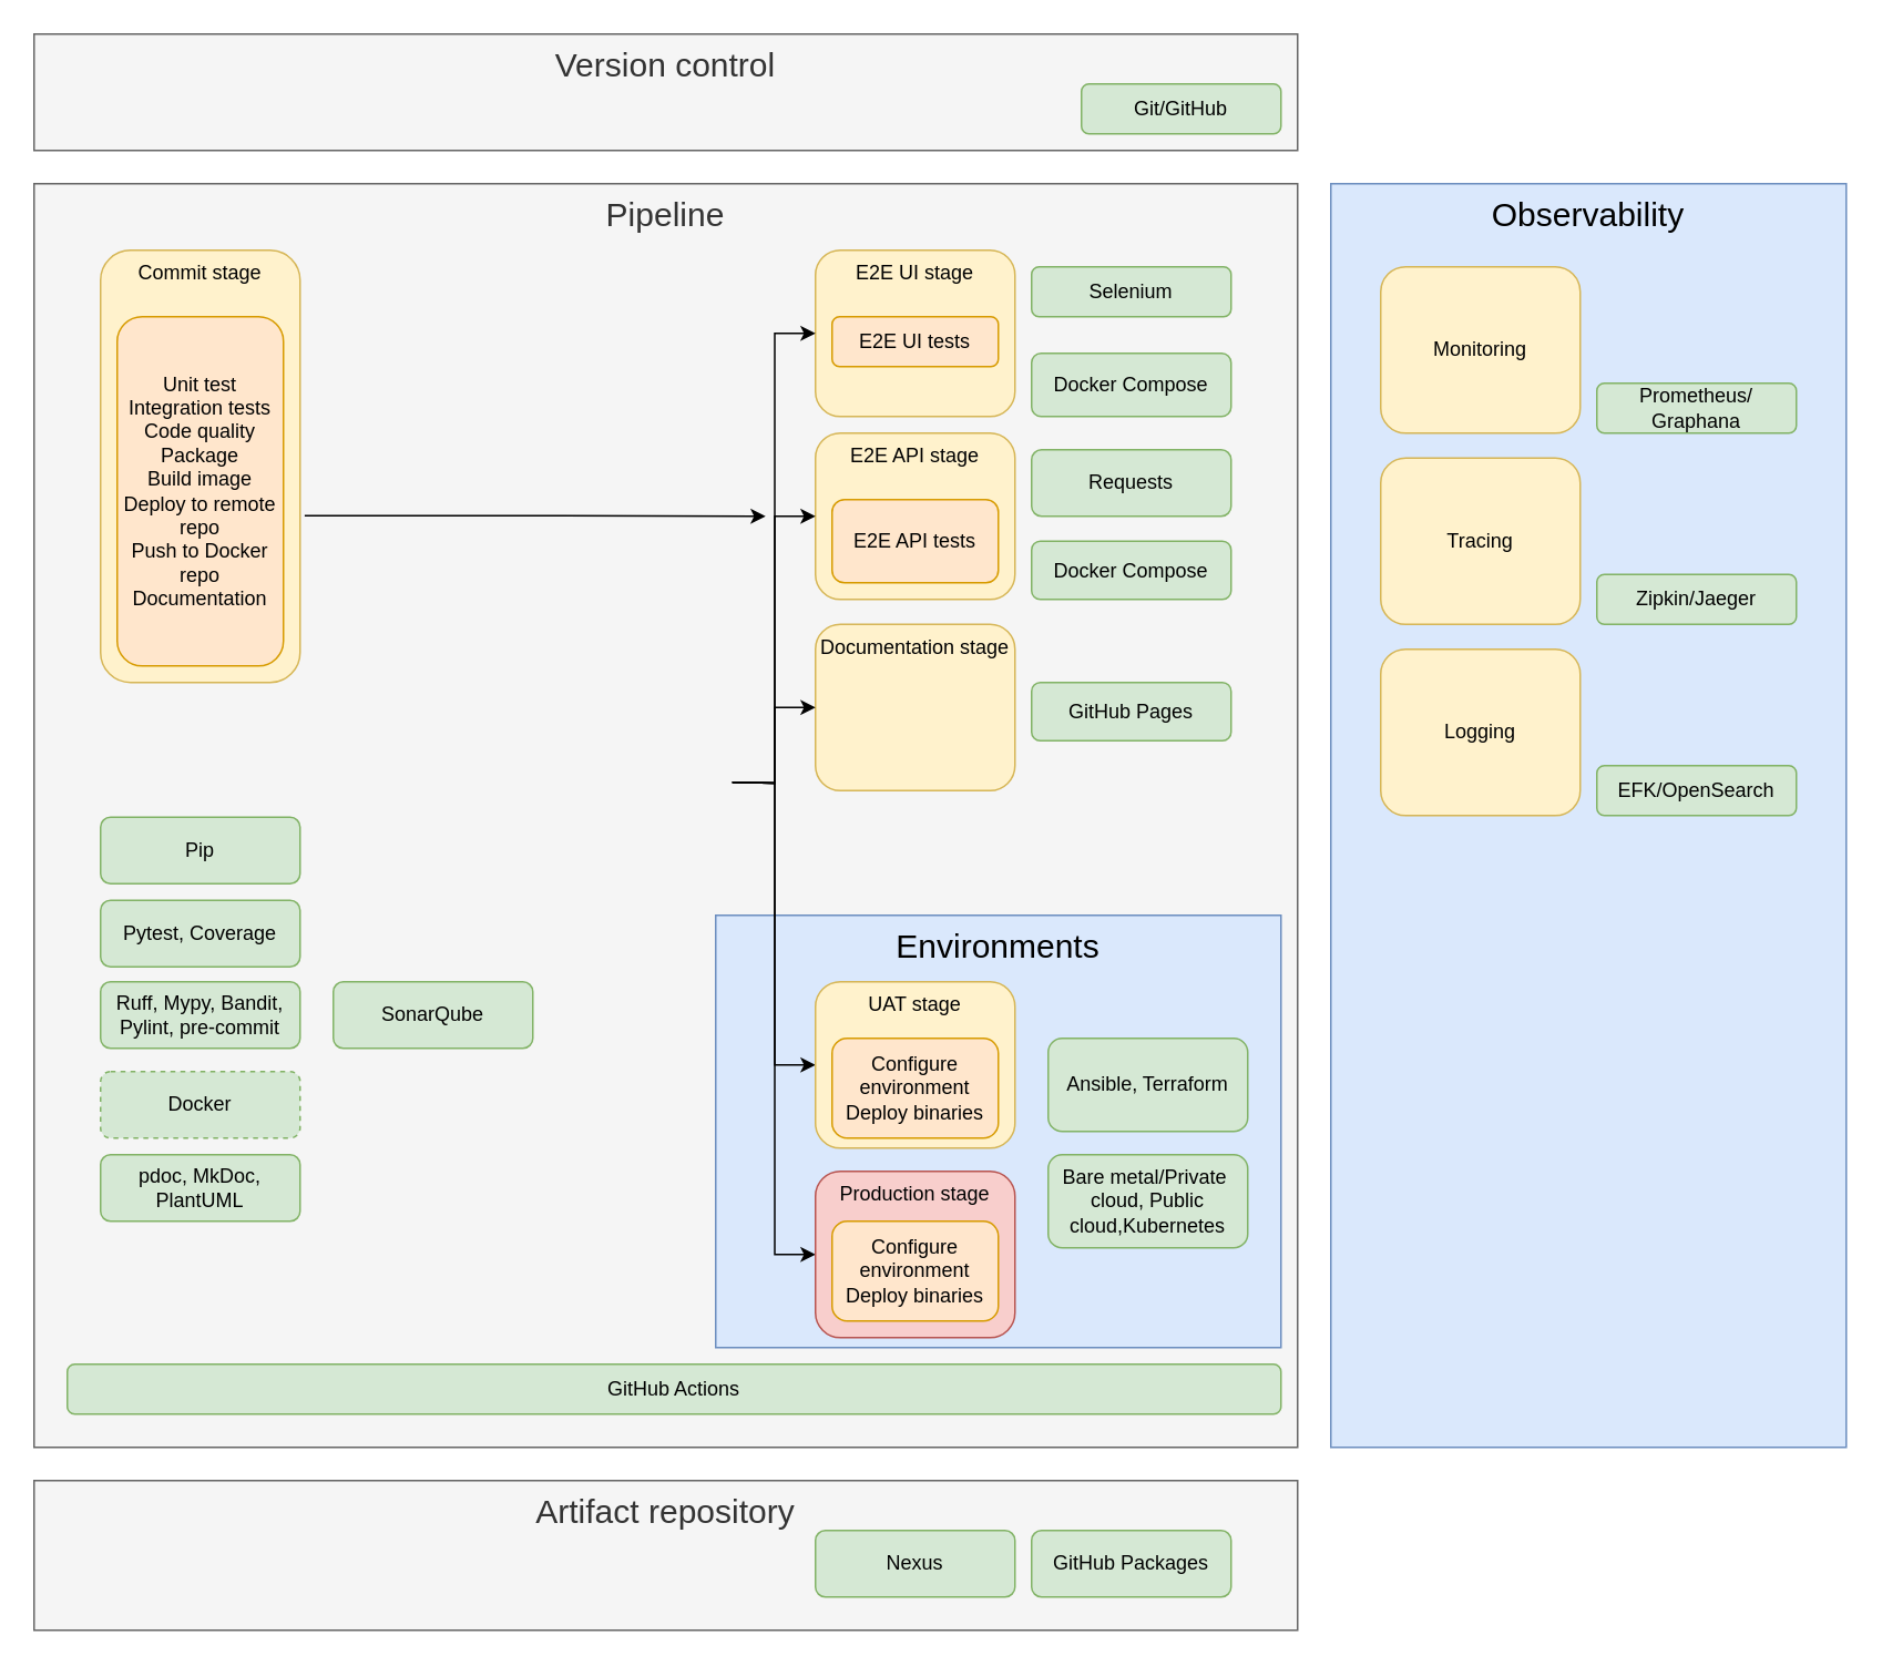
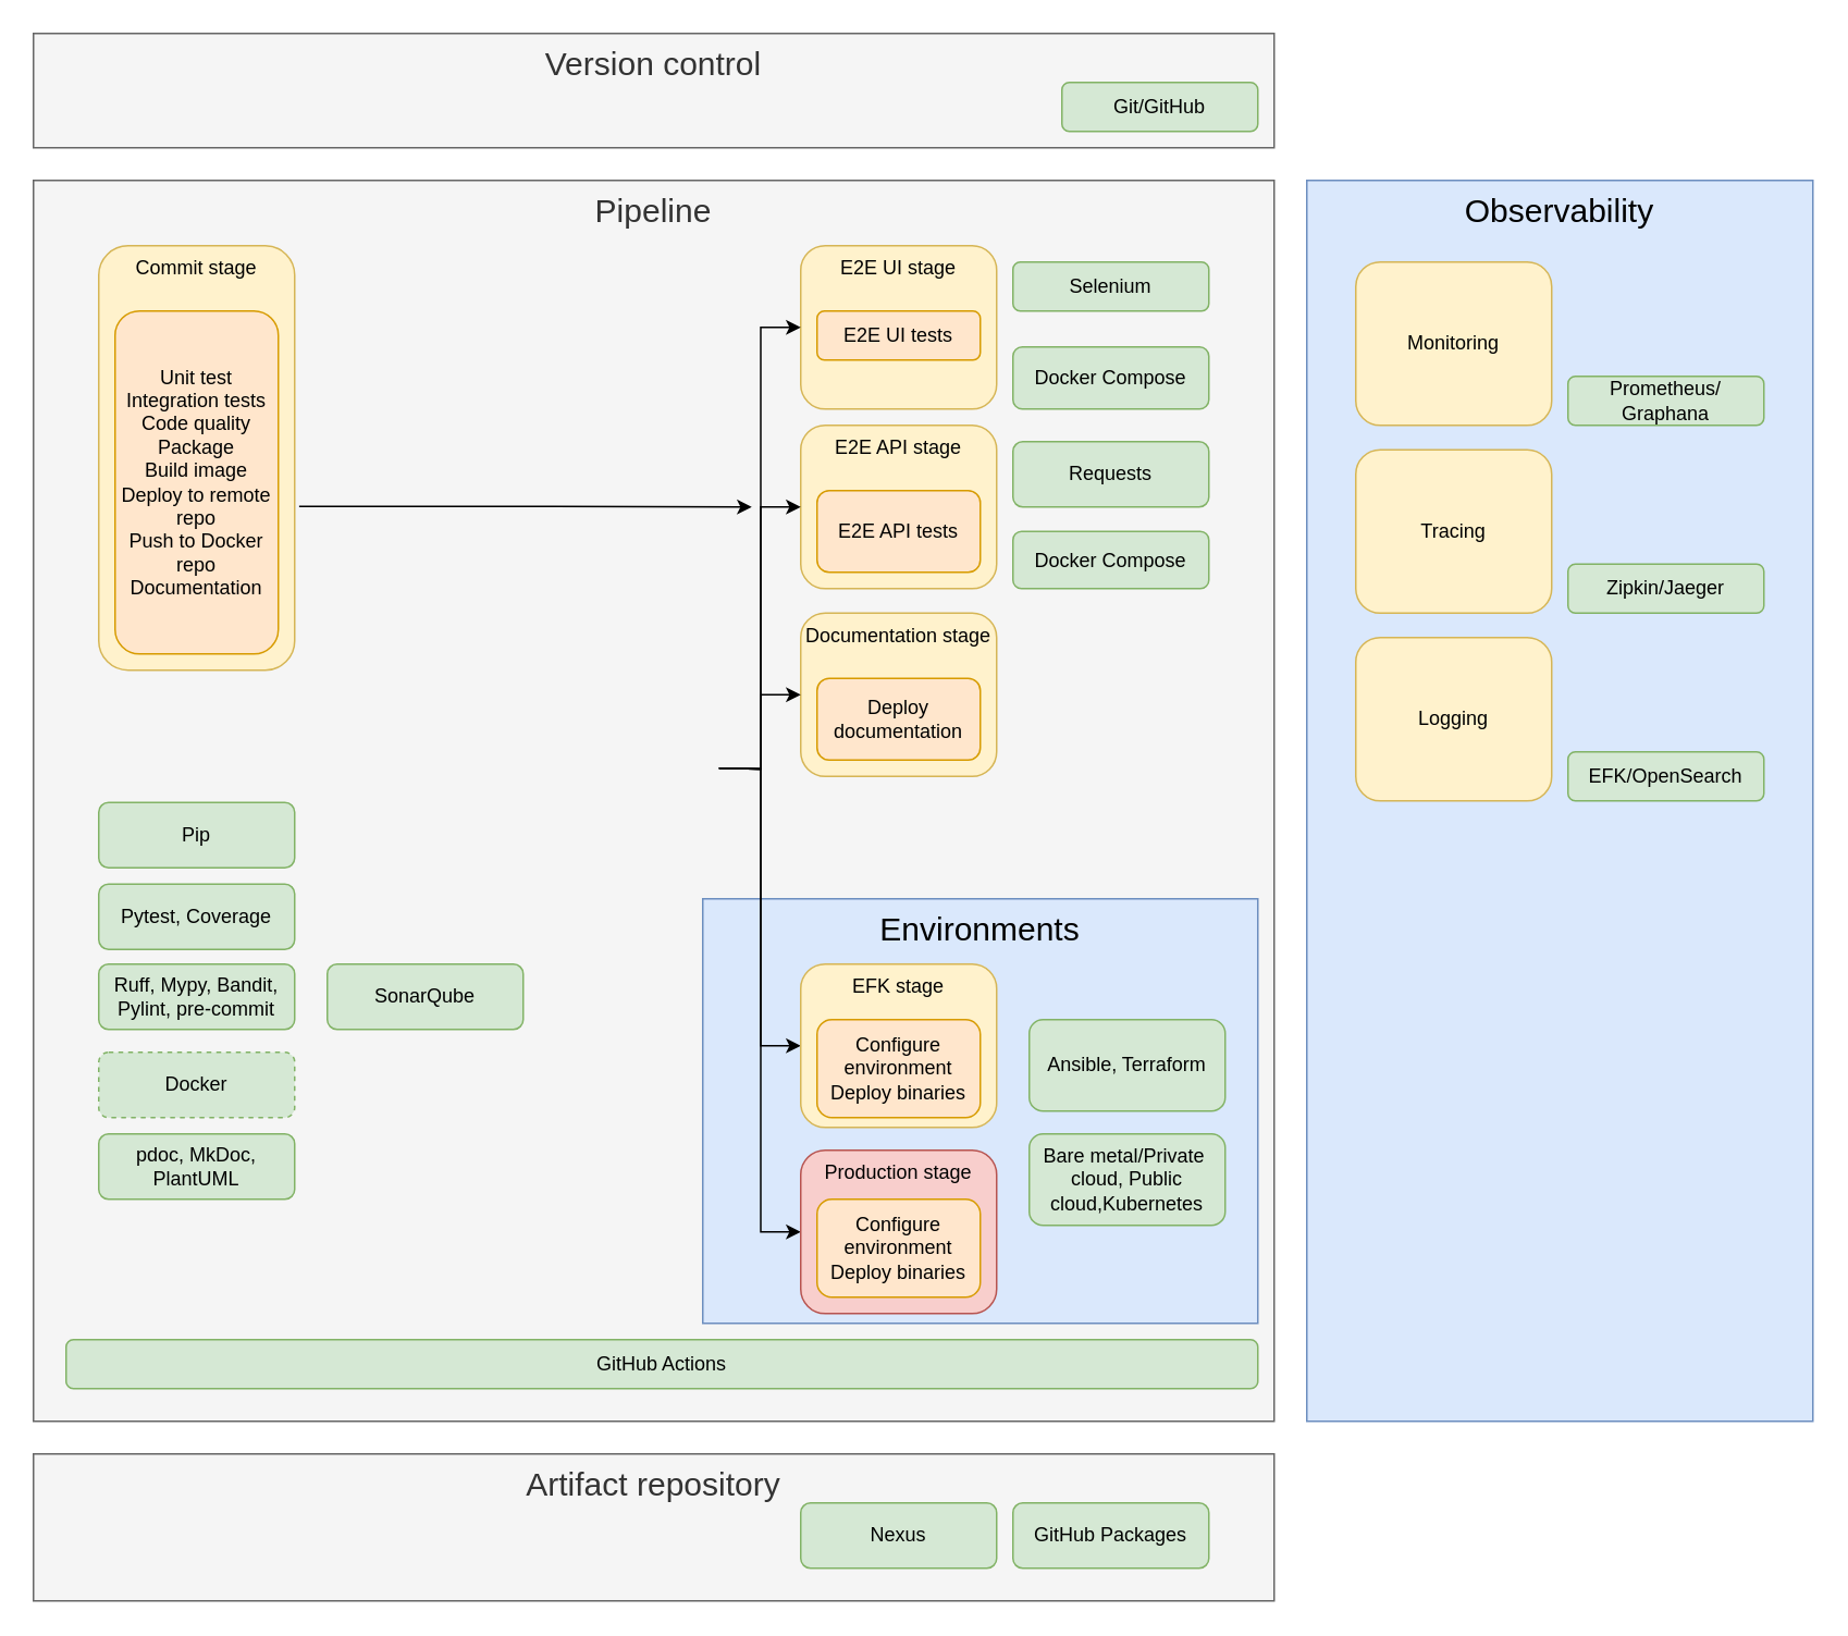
- <mxCell id="45" value="GitHub Pages" style="rounded=1;whiteSpace=wrap;html=1;fillColor=#d5e8d4;strokeColor=#82b366;" vertex="1" parent="1"><mxGeometry x="620" y="410" width="120" height="35" as="geometry" /></mxCell>
+ <mxCell id="44" value="Deploy documentation" style="rounded=1;whiteSpace=wrap;html=1;fillColor=#ffe6cc;strokeColor=#d79b00;" vertex="1" parent="1"><mxGeometry x="500" y="415" width="100" height="50" as="geometry" /></mxCell>
- <mxCell id="26" value="UAT stage" style="rounded=1;whiteSpace=wrap;html=1;fillColor=#fff2cc;strokeColor=#d6b656;verticalAlign=top;" parent="1" vertex="1"><mxGeometry x="490" y="590" width="120" height="100" as="geometry" /></mxCell>
+ <mxCell id="26" value="EFK stage" style="rounded=1;whiteSpace=wrap;html=1;fillColor=#fff2cc;strokeColor=#d6b656;verticalAlign=top;" parent="1" vertex="1"><mxGeometry x="490" y="590" width="120" height="100" as="geometry" /></mxCell>
